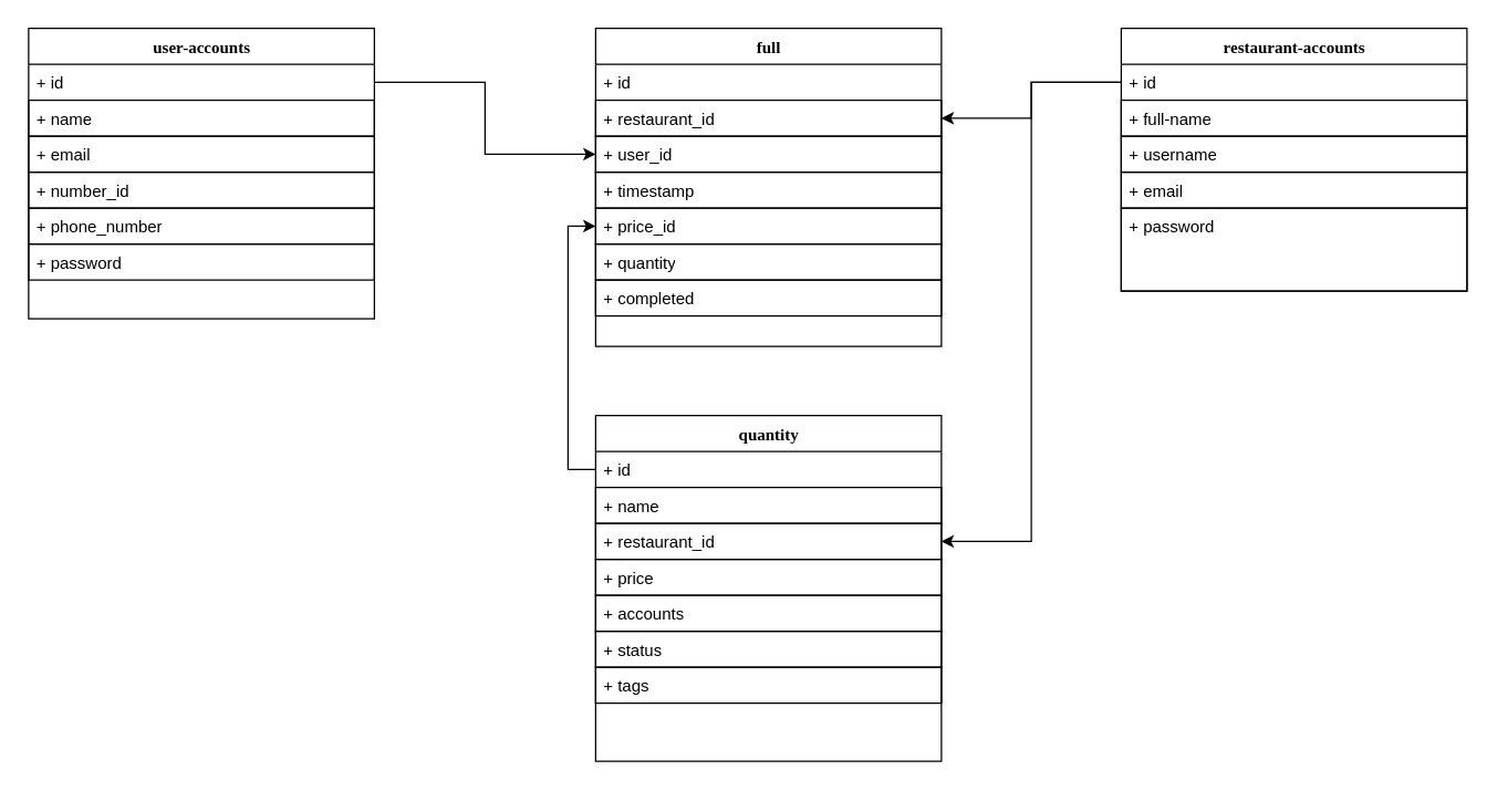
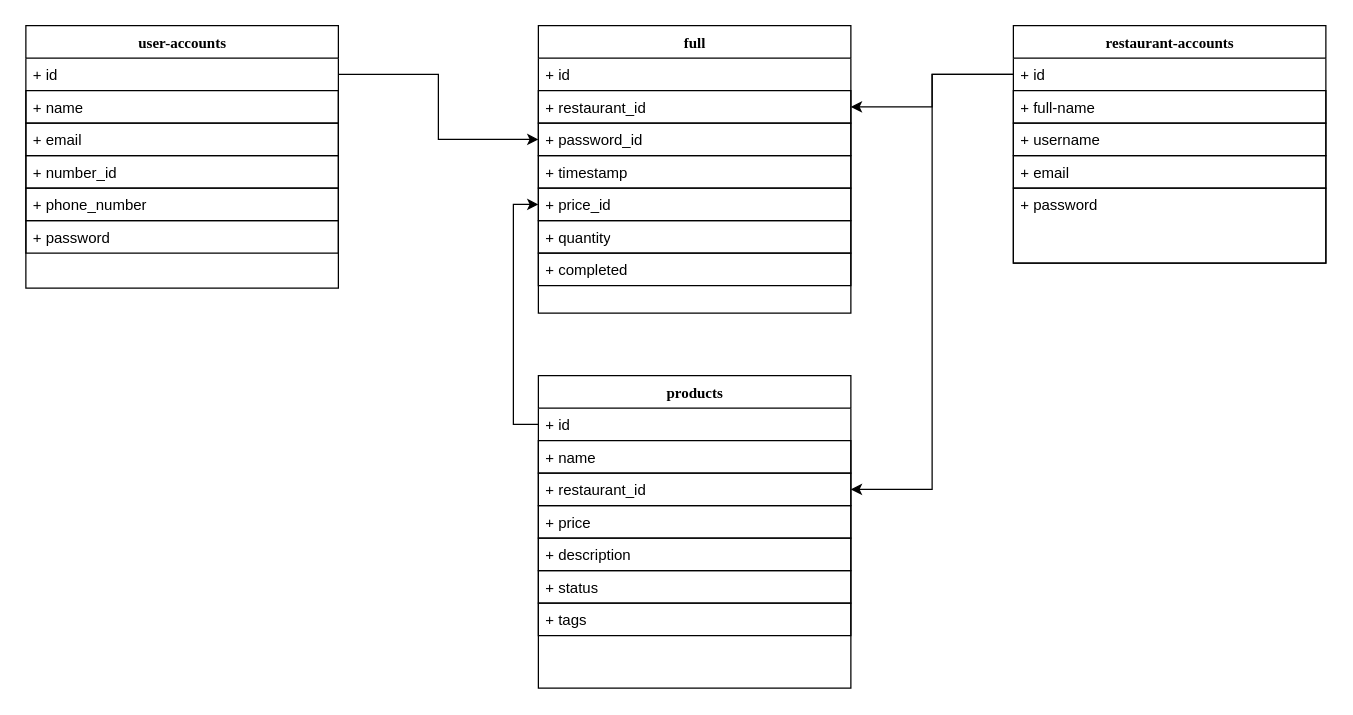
- <mxCell id="27" value="+ user_id" style="text;html=1;strokeColor=#000000;fillColor=none;align=left;verticalAlign=top;spacingLeft=4;spacingRight=4;whiteSpace=wrap;overflow=hidden;rotatable=0;points=[[0,0.5],[1,0.5]];portConstraint=eastwest;" parent="24" vertex="1"><mxGeometry y="78" width="250" height="26" as="geometry" /></mxCell>
+ <mxCell id="27" value="+ password_id" style="text;html=1;strokeColor=#000000;fillColor=none;align=left;verticalAlign=top;spacingLeft=4;spacingRight=4;whiteSpace=wrap;overflow=hidden;rotatable=0;points=[[0,0.5],[1,0.5]];portConstraint=eastwest;" parent="24" vertex="1"><mxGeometry y="78" width="250" height="26" as="geometry" /></mxCell>
- <mxCell id="15" value="quantity" style="swimlane;html=1;fontStyle=1;align=center;verticalAlign=top;childLayout=stackLayout;horizontal=1;startSize=26;horizontalStack=0;resizeParent=1;resizeLast=0;collapsible=1;marginBottom=0;swimlaneFillColor=#ffffff;rounded=0;shadow=0;comic=0;labelBackgroundColor=none;strokeWidth=1;fillColor=none;fontFamily=Verdana;fontSize=12" parent="1" vertex="1"><mxGeometry x="430" y="300" width="250" height="250" as="geometry"><mxRectangle x="450" y="430" width="90" height="26" as="alternateBounds" /></mxGeometry></mxCell>
+ <mxCell id="15" value="products" style="swimlane;html=1;fontStyle=1;align=center;verticalAlign=top;childLayout=stackLayout;horizontal=1;startSize=26;horizontalStack=0;resizeParent=1;resizeLast=0;collapsible=1;marginBottom=0;swimlaneFillColor=#ffffff;rounded=0;shadow=0;comic=0;labelBackgroundColor=none;strokeWidth=1;fillColor=none;fontFamily=Verdana;fontSize=12" parent="1" vertex="1"><mxGeometry x="430" y="300" width="250" height="250" as="geometry"><mxRectangle x="450" y="430" width="90" height="26" as="alternateBounds" /></mxGeometry></mxCell>
- <mxCell id="20" value="+ accounts" style="text;html=1;strokeColor=#000000;fillColor=none;align=left;verticalAlign=top;spacingLeft=4;spacingRight=4;whiteSpace=wrap;overflow=hidden;rotatable=0;points=[[0,0.5],[1,0.5]];portConstraint=eastwest;" parent="15" vertex="1"><mxGeometry y="130" width="250" height="26" as="geometry" /></mxCell>
+ <mxCell id="20" value="+ description" style="text;html=1;strokeColor=#000000;fillColor=none;align=left;verticalAlign=top;spacingLeft=4;spacingRight=4;whiteSpace=wrap;overflow=hidden;rotatable=0;points=[[0,0.5],[1,0.5]];portConstraint=eastwest;" parent="15" vertex="1"><mxGeometry y="130" width="250" height="26" as="geometry" /></mxCell>
